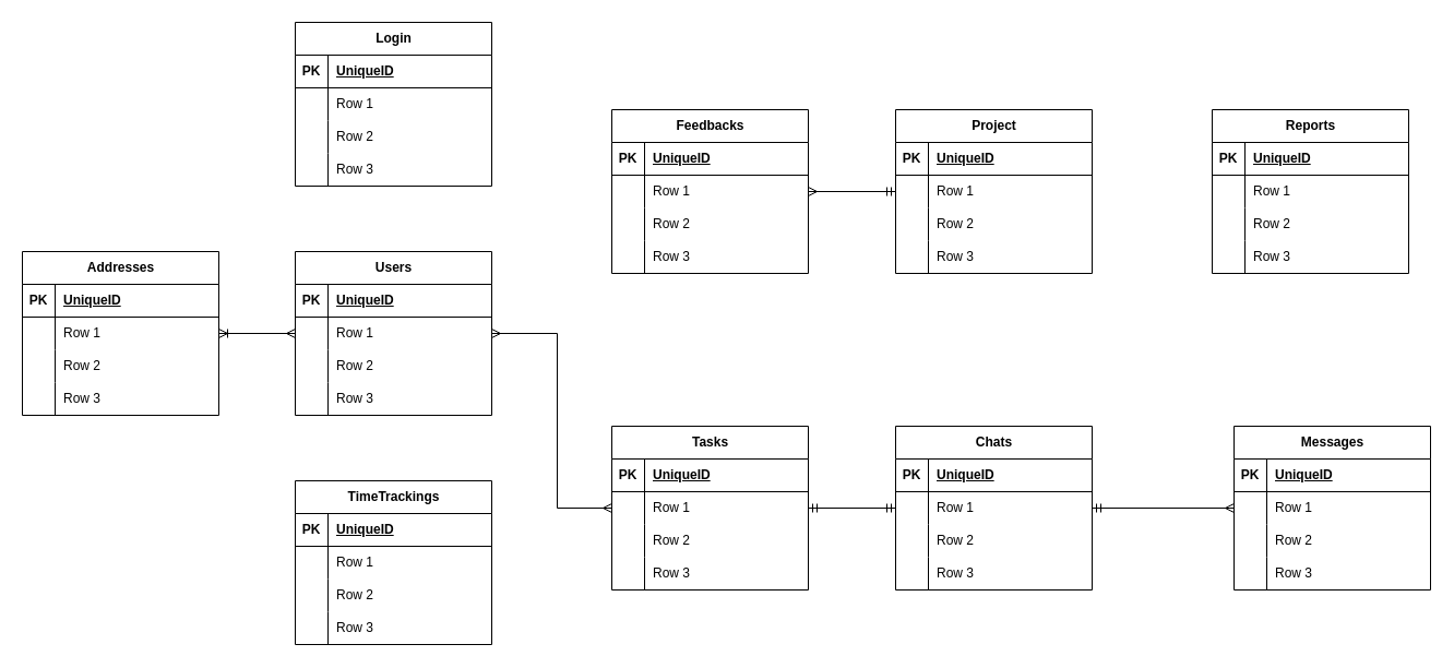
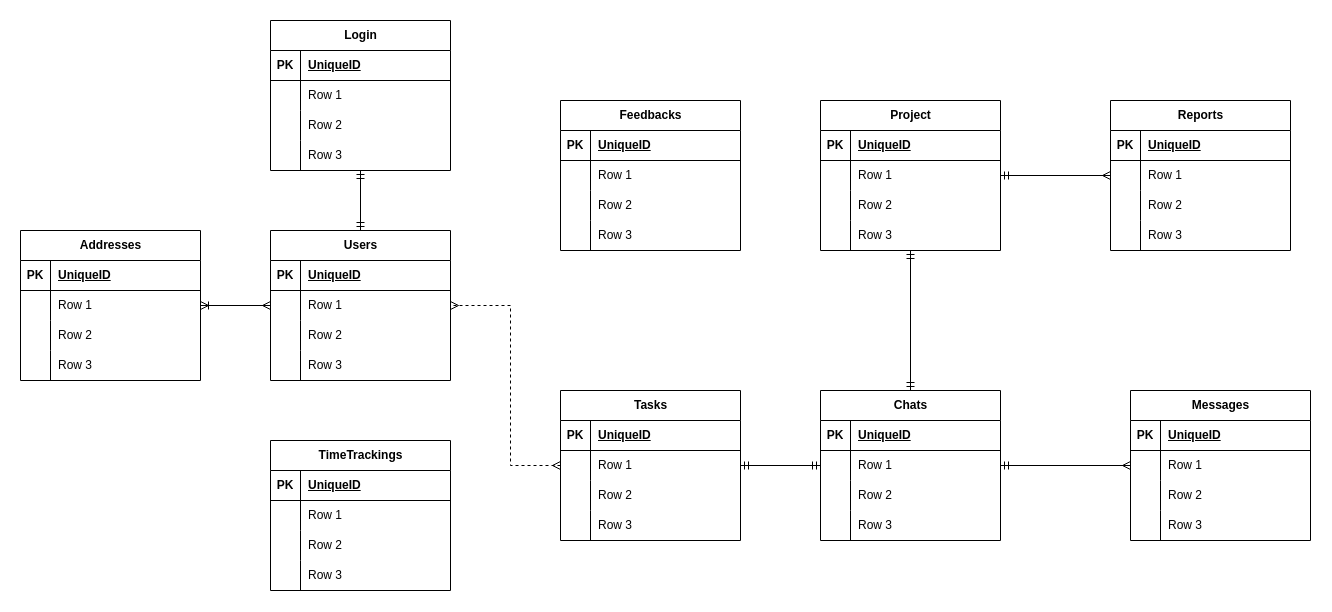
- <mxCell id="111" style="edgeStyle=orthogonalEdgeStyle;rounded=0;orthogonalLoop=1;jettySize=auto;html=1;endArrow=ERmany;endFill=0;startArrow=ERmandOne;startFill=0;" parent="1" source="114" target="98" edge="1"><mxGeometry relative="1" as="geometry" /></mxCell>
+ <mxCell id="113" style="edgeStyle=orthogonalEdgeStyle;rounded=0;orthogonalLoop=1;jettySize=auto;html=1;endArrow=ERmany;endFill=0;startArrow=ERmandOne;startFill=0;" parent="1" source="114" target="127" edge="1"><mxGeometry relative="1" as="geometry" /></mxCell>
+ <mxCell id="55" style="edgeStyle=orthogonalEdgeStyle;rounded=0;orthogonalLoop=1;jettySize=auto;html=1;endArrow=ERmandOne;endFill=0;startArrow=ERmandOne;startFill=0;" parent="1" source="29" target="42" edge="1"><mxGeometry relative="1" as="geometry" /></mxCell>
+ <mxCell id="112" style="edgeStyle=orthogonalEdgeStyle;rounded=0;orthogonalLoop=1;jettySize=auto;html=1;endArrow=ERmandOne;endFill=0;startArrow=ERmandOne;startFill=0;" parent="1" source="114" target="2" edge="1"><mxGeometry relative="1" as="geometry" /></mxCell>
- <mxCell id="83" style="edgeStyle=orthogonalEdgeStyle;rounded=0;orthogonalLoop=1;jettySize=auto;html=1;endArrow=ERmany;endFill=0;startArrow=ERmany;startFill=0;" parent="1" source="84" target="42" edge="1"><mxGeometry relative="1" as="geometry"><Array as="points"><mxPoint x="510" y="465" /><mxPoint x="510" y="305" /></Array></mxGeometry></mxCell>
+ <mxCell id="83" style="edgeStyle=orthogonalEdgeStyle;rounded=0;orthogonalLoop=1;jettySize=auto;html=1;endArrow=ERmany;endFill=0;startArrow=ERmany;startFill=0;dashed=1;" parent="1" source="84" target="42" edge="1"><mxGeometry relative="1" as="geometry"><Array as="points"><mxPoint x="510" y="465" /><mxPoint x="510" y="305" /></Array></mxGeometry></mxCell>
